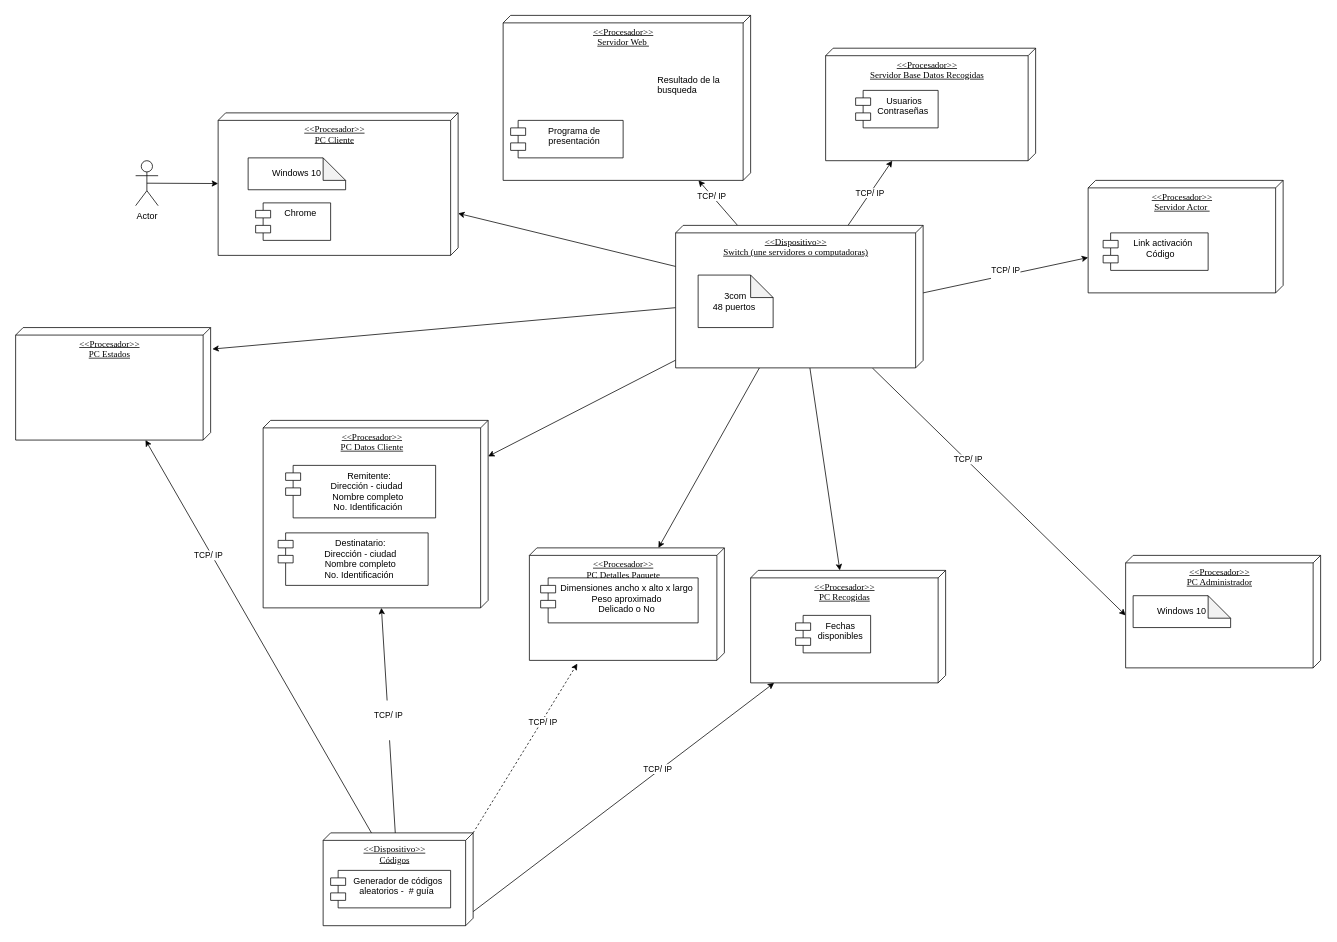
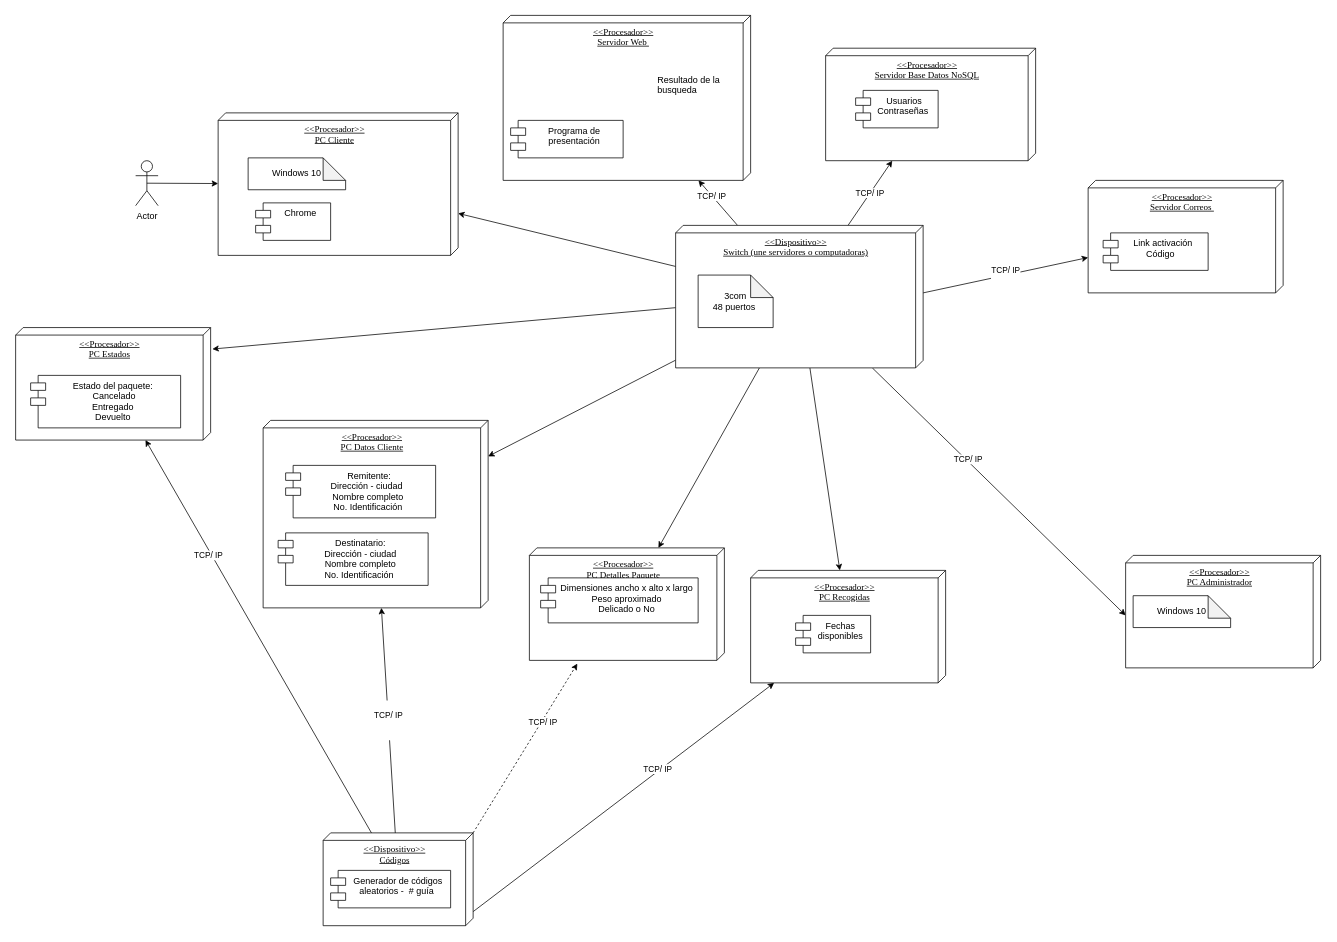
- <mxCell id="15" value="&amp;lt;&amp;lt;Procesador&amp;gt;&amp;gt;&lt;br&gt;Servidor Base Datos Recogidas" style="verticalAlign=top;align=center;spacingTop=8;spacingLeft=2;spacingRight=12;shape=cube;size=10;direction=south;fontStyle=4;html=1;rounded=0;shadow=0;comic=0;labelBackgroundColor=none;strokeWidth=1;fontFamily=Verdana;fontSize=12" parent="1" vertex="1"><mxGeometry x="1100" y="63.75" width="280" height="150" as="geometry" /></mxCell>
+ <mxCell id="15" value="&amp;lt;&amp;lt;Procesador&amp;gt;&amp;gt;&lt;br&gt;Servidor Base Datos NoSQL" style="verticalAlign=top;align=center;spacingTop=8;spacingLeft=2;spacingRight=12;shape=cube;size=10;direction=south;fontStyle=4;html=1;rounded=0;shadow=0;comic=0;labelBackgroundColor=none;strokeWidth=1;fontFamily=Verdana;fontSize=12" parent="1" vertex="1"><mxGeometry x="1100" y="63.75" width="280" height="150" as="geometry" /></mxCell>
- <mxCell id="16" value="&amp;lt;&amp;lt;Procesador&amp;gt;&amp;gt;&lt;br&gt;Servidor Actor&amp;nbsp;" style="verticalAlign=top;align=center;spacingTop=8;spacingLeft=2;spacingRight=12;shape=cube;size=10;direction=south;fontStyle=4;html=1;rounded=0;shadow=0;comic=0;labelBackgroundColor=none;strokeWidth=1;fontFamily=Verdana;fontSize=12" parent="1" vertex="1"><mxGeometry x="1450" y="240" width="260" height="150" as="geometry" /></mxCell>
+ <mxCell id="16" value="&amp;lt;&amp;lt;Procesador&amp;gt;&amp;gt;&lt;br&gt;Servidor Correos&amp;nbsp;" style="verticalAlign=top;align=center;spacingTop=8;spacingLeft=2;spacingRight=12;shape=cube;size=10;direction=south;fontStyle=4;html=1;rounded=0;shadow=0;comic=0;labelBackgroundColor=none;strokeWidth=1;fontFamily=Verdana;fontSize=12" parent="1" vertex="1"><mxGeometry x="1450" y="240" width="260" height="150" as="geometry" /></mxCell>
+ <mxCell id="46" value="Estado del paquete:&#10; Cancelado &#10;Entregado&#10;Devuelto" style="shape=module;align=left;spacingLeft=20;align=center;verticalAlign=top;" vertex="1" parent="1"><mxGeometry x="40" y="500" width="200" height="70" as="geometry" /></mxCell>
